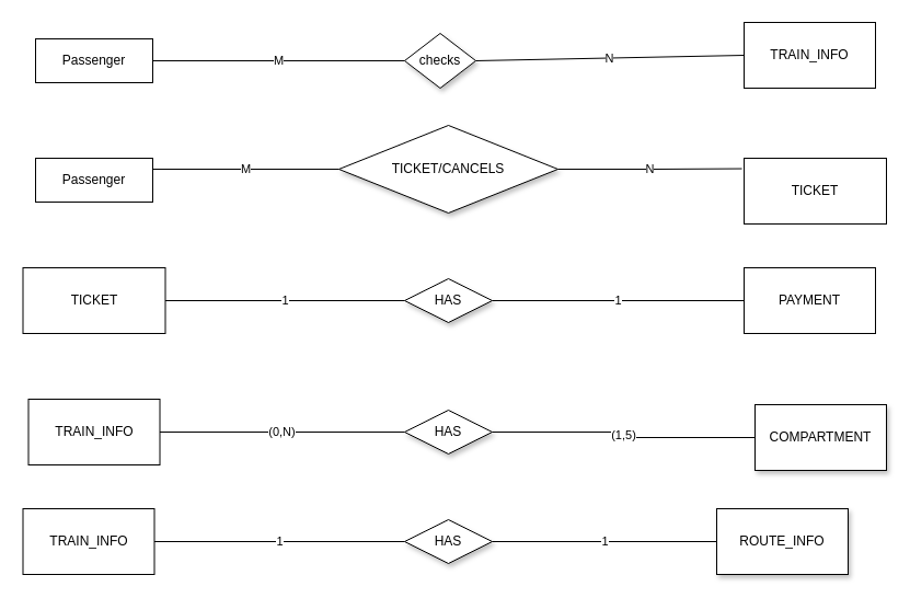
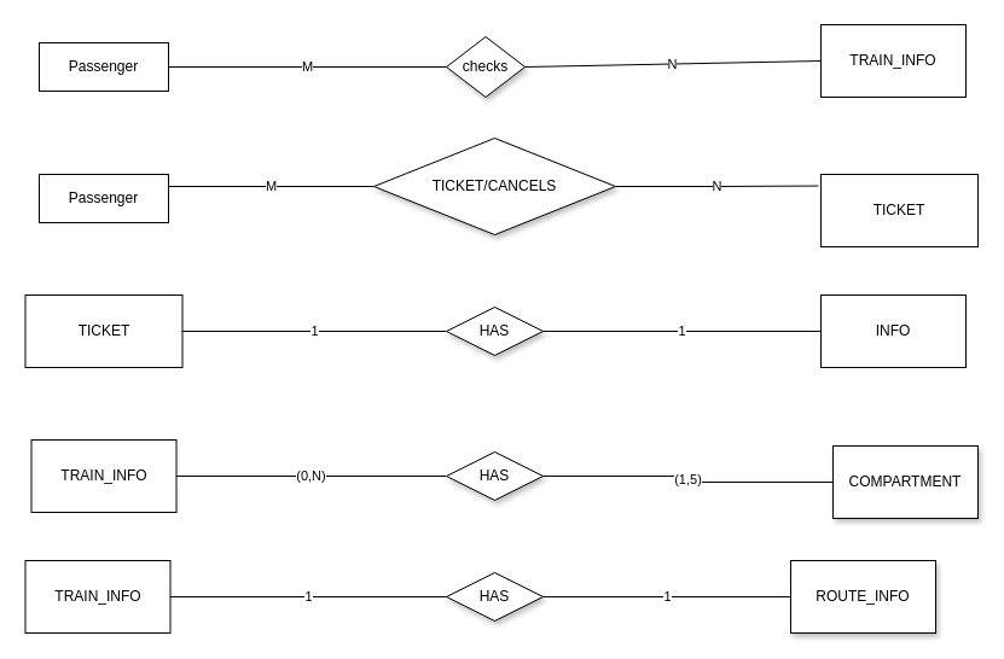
- <mxCell id="13" value="PAYMENT&lt;br&gt;" style="rounded=0;whiteSpace=wrap;html=1;" vertex="1" parent="1"><mxGeometry x="679" y="244" width="120" height="60" as="geometry" /></mxCell>
+ <mxCell id="13" value="INFO&lt;br&gt;" style="rounded=0;whiteSpace=wrap;html=1;" vertex="1" parent="1"><mxGeometry x="679" y="244" width="120" height="60" as="geometry" /></mxCell>
